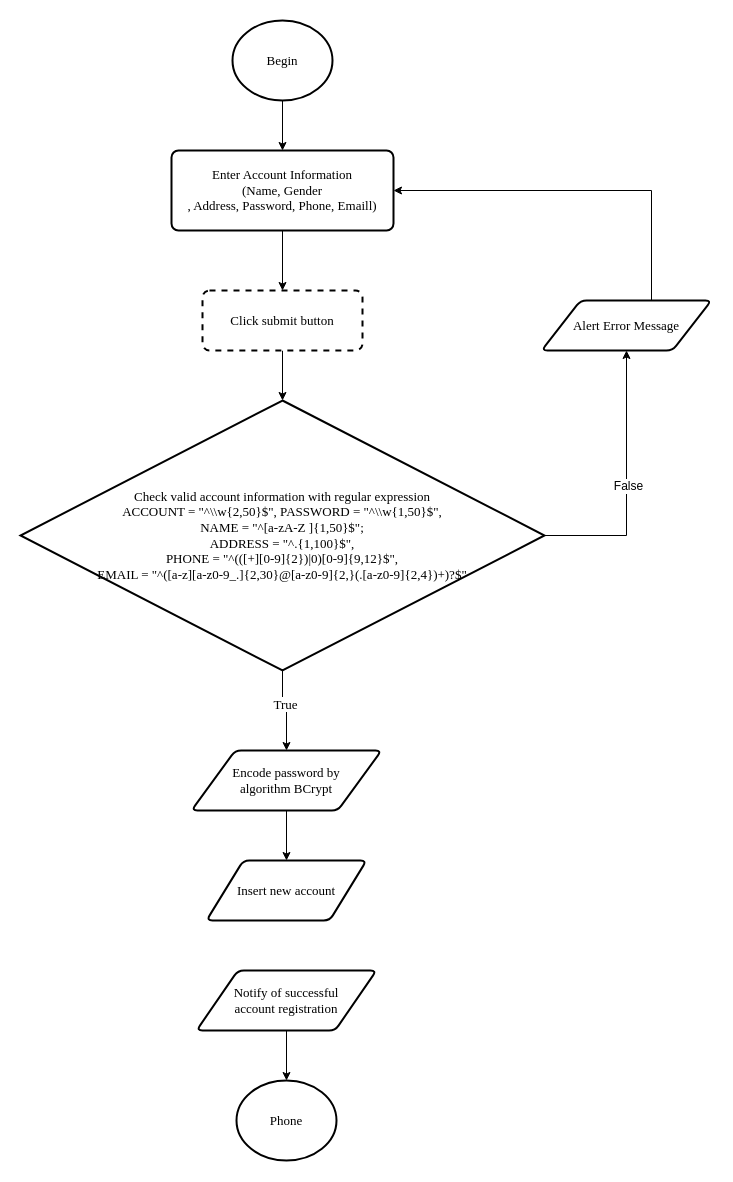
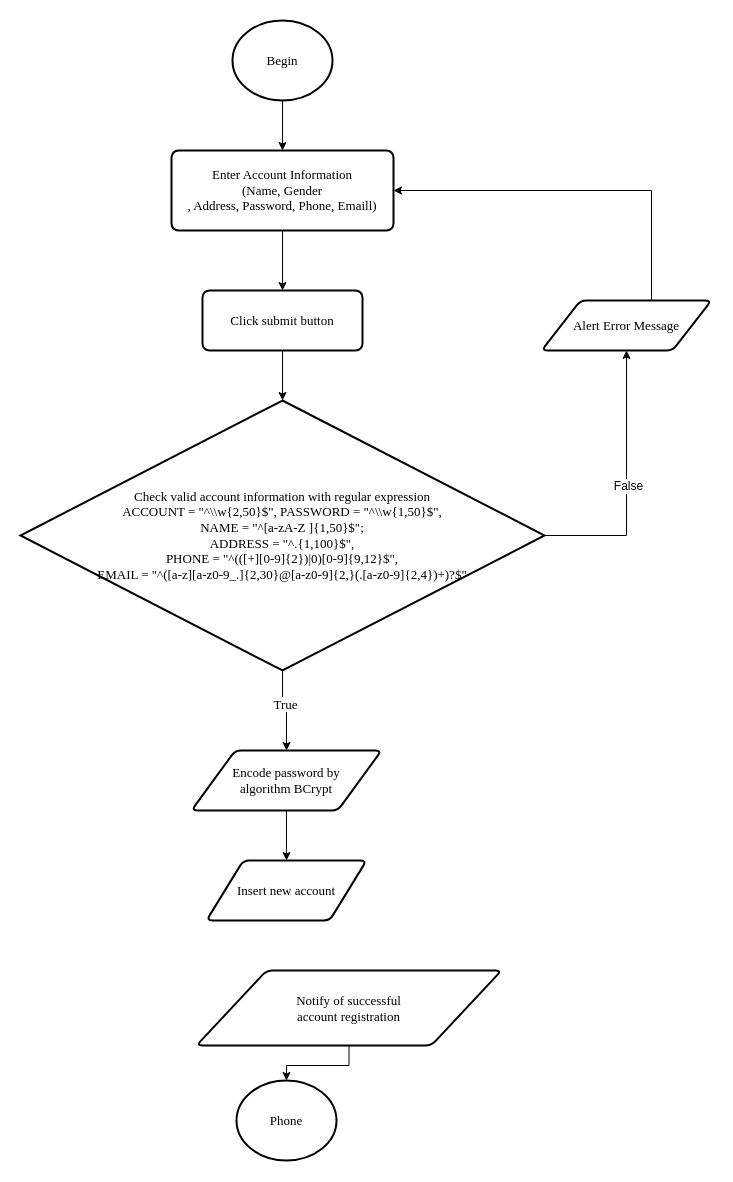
- <mxCell id="18" value="Click submit button" style="rounded=1;whiteSpace=wrap;html=1;absoluteArcSize=1;arcSize=14;strokeWidth=2;fontSize=13;fontFamily=Times New Roman;dashed=1;" parent="1" vertex="1"><mxGeometry x="202" y="290" width="160" height="60" as="geometry" /></mxCell>
+ <mxCell id="18" value="Click submit button" style="rounded=1;whiteSpace=wrap;html=1;absoluteArcSize=1;arcSize=14;strokeWidth=2;fontSize=13;fontFamily=Times New Roman;" parent="1" vertex="1"><mxGeometry x="202" y="290" width="160" height="60" as="geometry" /></mxCell>
- <mxCell id="15" value="Notify of successful &lt;br style=&quot;font-size: 13px&quot;&gt;account registration" style="shape=parallelogram;html=1;strokeWidth=2;perimeter=parallelogramPerimeter;whiteSpace=wrap;rounded=1;arcSize=12;size=0.23;fontSize=13;fontFamily=Times New Roman;" parent="1" vertex="1"><mxGeometry x="196" y="970" width="180" height="60" as="geometry" /></mxCell>
+ <mxCell id="15" value="Notify of successful &lt;br style=&quot;font-size: 13px&quot;&gt;account registration" style="shape=parallelogram;html=1;strokeWidth=2;perimeter=parallelogramPerimeter;whiteSpace=wrap;rounded=1;arcSize=12;size=0.23;fontSize=13;fontFamily=Times New Roman;" parent="1" vertex="1"><mxGeometry x="196" y="970" width="305" height="75" as="geometry" /></mxCell>
